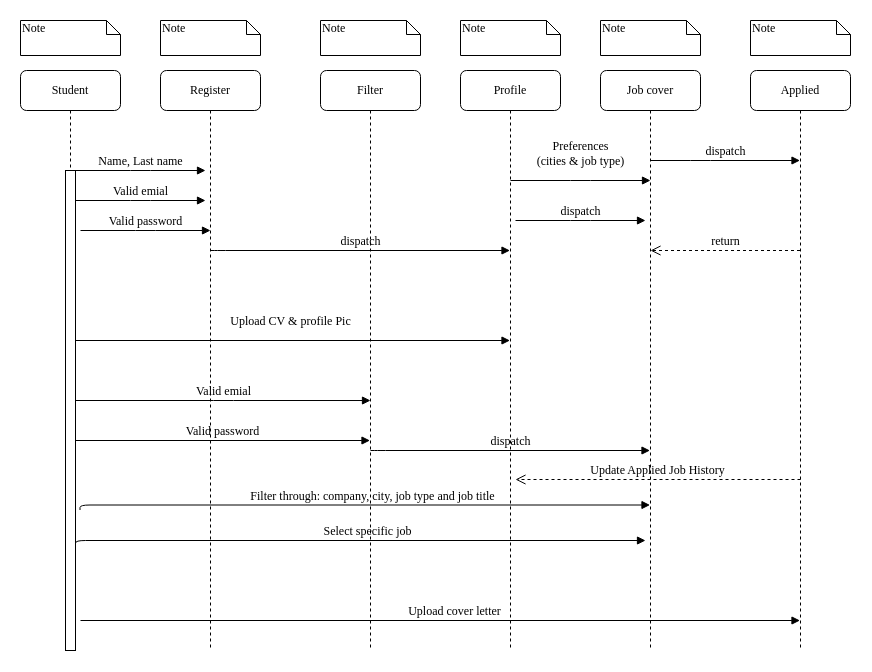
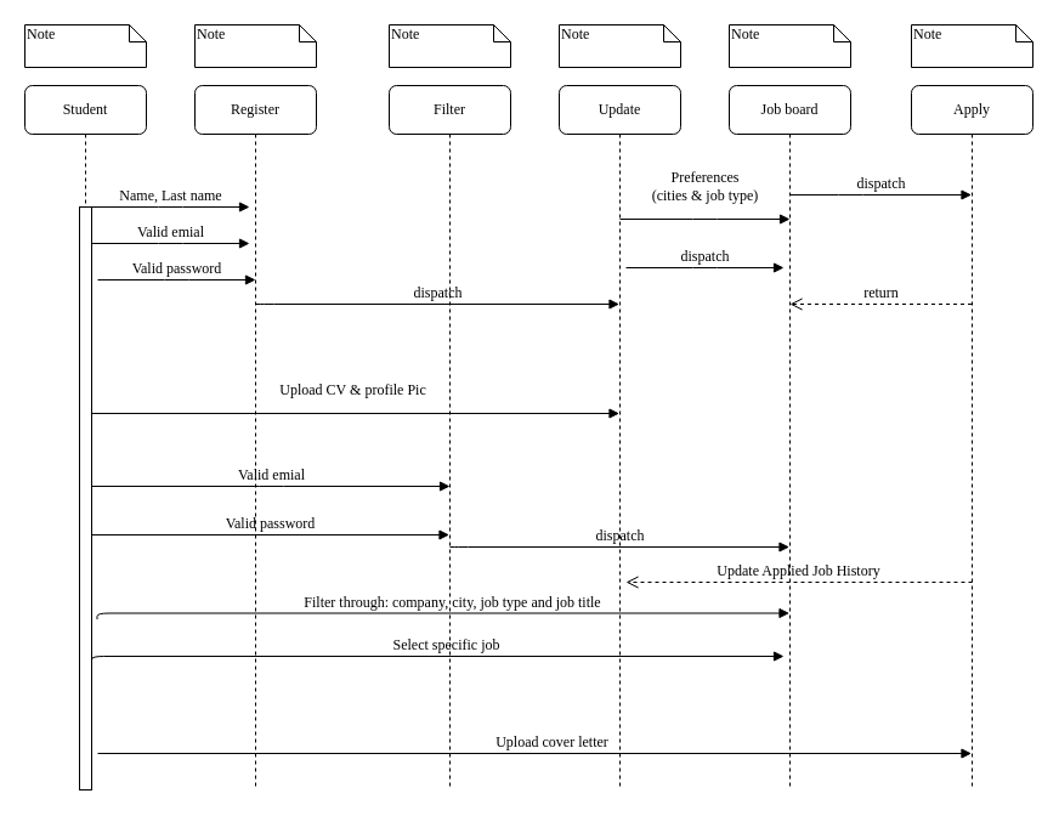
- <mxCell id="4" value="Profile" style="shape=umlLifeline;perimeter=lifelinePerimeter;whiteSpace=wrap;html=1;container=1;collapsible=0;recursiveResize=0;outlineConnect=0;rounded=1;shadow=0;comic=0;labelBackgroundColor=none;strokeColor=#000000;strokeWidth=1;fillColor=#FFFFFF;fontFamily=Verdana;fontSize=12;fontColor=#000000;align=center;" parent="1" vertex="1"><mxGeometry x="460" y="70" width="100" height="580" as="geometry" /></mxCell>
+ <mxCell id="4" value="Update" style="shape=umlLifeline;perimeter=lifelinePerimeter;whiteSpace=wrap;html=1;container=1;collapsible=0;recursiveResize=0;outlineConnect=0;rounded=1;shadow=0;comic=0;labelBackgroundColor=none;strokeColor=#000000;strokeWidth=1;fillColor=#FFFFFF;fontFamily=Verdana;fontSize=12;fontColor=#000000;align=center;" parent="1" vertex="1"><mxGeometry x="460" y="70" width="100" height="580" as="geometry" /></mxCell>
- <mxCell id="5" value="Job cover" style="shape=umlLifeline;perimeter=lifelinePerimeter;whiteSpace=wrap;html=1;container=1;collapsible=0;recursiveResize=0;outlineConnect=0;rounded=1;shadow=0;comic=0;labelBackgroundColor=none;strokeColor=#000000;strokeWidth=1;fillColor=#FFFFFF;fontFamily=Verdana;fontSize=12;fontColor=#000000;align=center;" parent="1" vertex="1"><mxGeometry x="600" y="70" width="100" height="580" as="geometry" /></mxCell>
+ <mxCell id="5" value="Job board" style="shape=umlLifeline;perimeter=lifelinePerimeter;whiteSpace=wrap;html=1;container=1;collapsible=0;recursiveResize=0;outlineConnect=0;rounded=1;shadow=0;comic=0;labelBackgroundColor=none;strokeColor=#000000;strokeWidth=1;fillColor=#FFFFFF;fontFamily=Verdana;fontSize=12;fontColor=#000000;align=center;" parent="1" vertex="1"><mxGeometry x="600" y="70" width="100" height="580" as="geometry" /></mxCell>
- <mxCell id="6" value="Applied" style="shape=umlLifeline;perimeter=lifelinePerimeter;whiteSpace=wrap;html=1;container=1;collapsible=0;recursiveResize=0;outlineConnect=0;rounded=1;shadow=0;comic=0;labelBackgroundColor=none;strokeColor=#000000;strokeWidth=1;fillColor=#FFFFFF;fontFamily=Verdana;fontSize=12;fontColor=#000000;align=center;" parent="1" vertex="1"><mxGeometry x="750" y="70" width="100" height="580" as="geometry" /></mxCell>
+ <mxCell id="6" value="Apply" style="shape=umlLifeline;perimeter=lifelinePerimeter;whiteSpace=wrap;html=1;container=1;collapsible=0;recursiveResize=0;outlineConnect=0;rounded=1;shadow=0;comic=0;labelBackgroundColor=none;strokeColor=#000000;strokeWidth=1;fillColor=#FFFFFF;fontFamily=Verdana;fontSize=12;fontColor=#000000;align=center;" parent="1" vertex="1"><mxGeometry x="750" y="70" width="100" height="580" as="geometry" /></mxCell>
